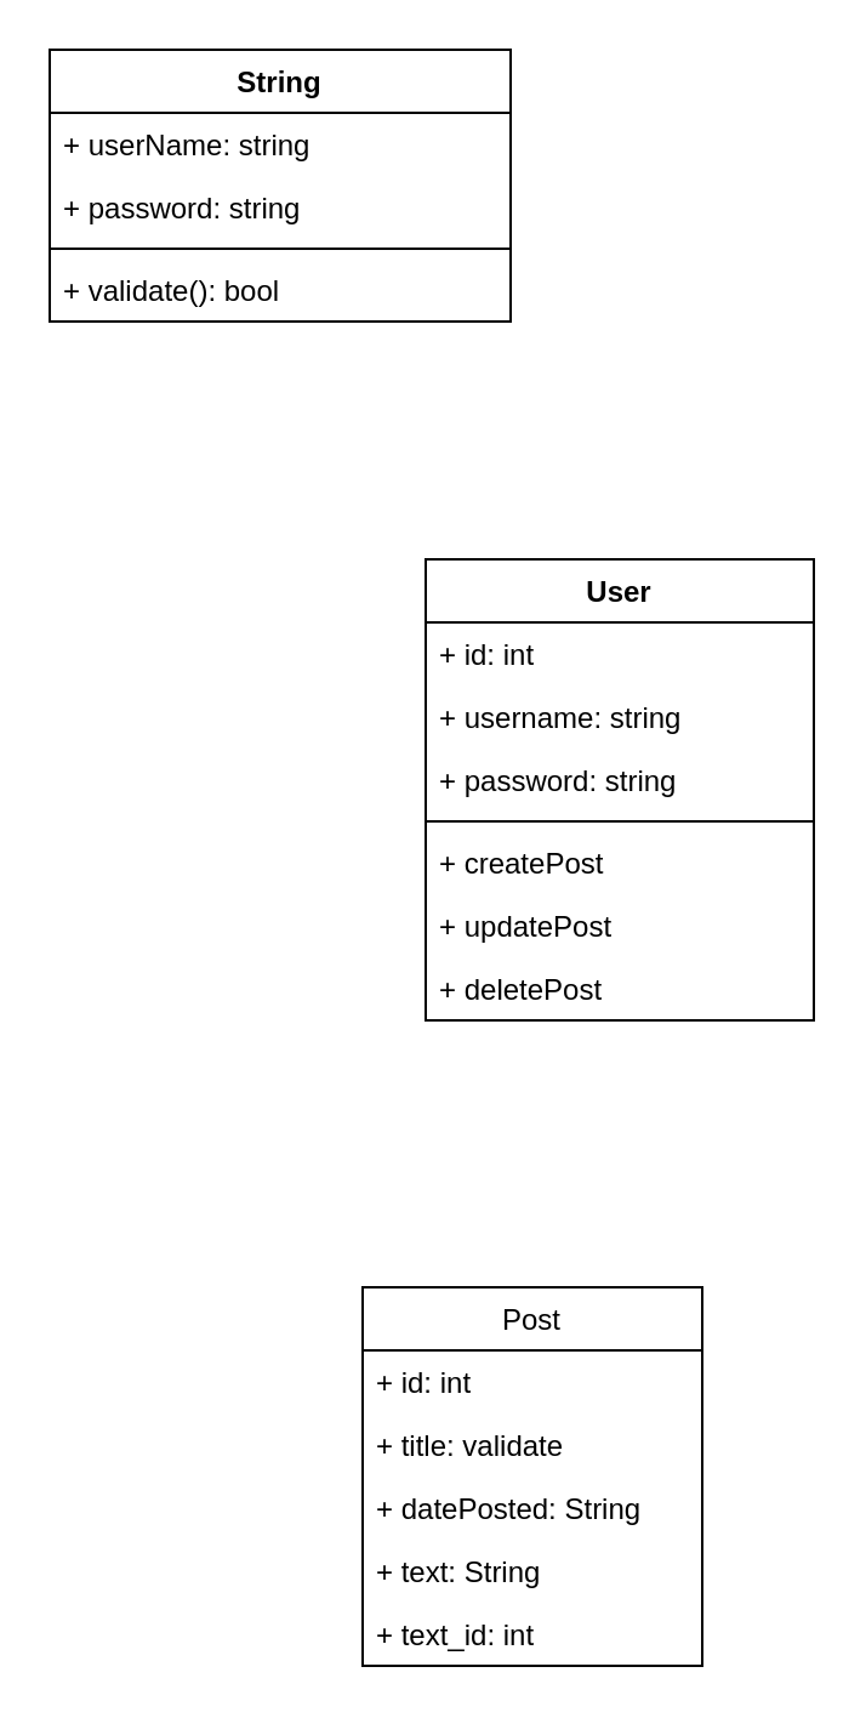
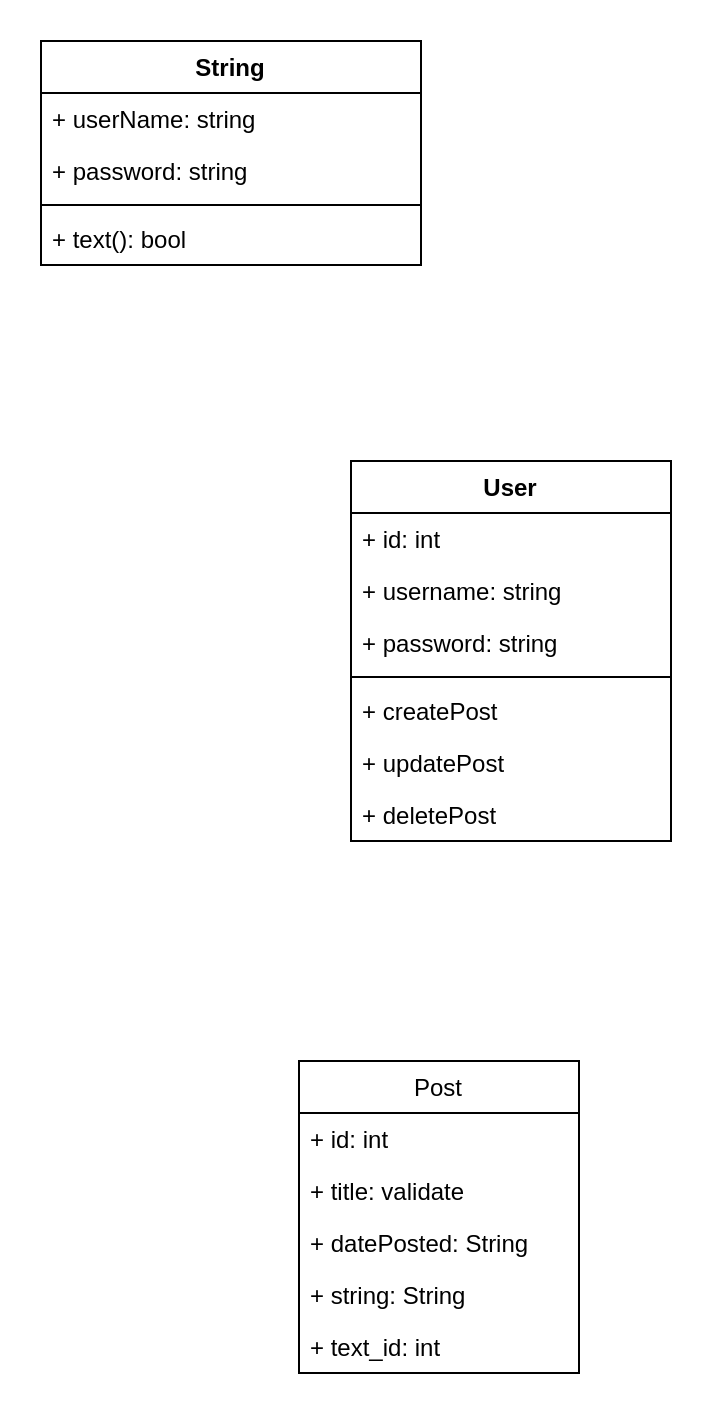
- <mxCell id="6" value="+ validate(): bool" style="text;strokeColor=none;fillColor=none;align=left;verticalAlign=top;spacingLeft=4;spacingRight=4;overflow=hidden;rotatable=0;points=[[0,0.5],[1,0.5]];portConstraint=eastwest;" parent="2" vertex="1"><mxGeometry y="86" width="190" height="26" as="geometry" /></mxCell>
+ <mxCell id="6" value="+ text(): bool" style="text;strokeColor=none;fillColor=none;align=left;verticalAlign=top;spacingLeft=4;spacingRight=4;overflow=hidden;rotatable=0;points=[[0,0.5],[1,0.5]];portConstraint=eastwest;" parent="2" vertex="1"><mxGeometry y="86" width="190" height="26" as="geometry" /></mxCell>
- <mxCell id="19" value="+ text: String" style="text;strokeColor=none;fillColor=none;align=left;verticalAlign=top;spacingLeft=4;spacingRight=4;overflow=hidden;rotatable=0;points=[[0,0.5],[1,0.5]];portConstraint=eastwest;" parent="15" vertex="1"><mxGeometry y="104" width="140" height="26" as="geometry" /></mxCell>
+ <mxCell id="19" value="+ string: String" style="text;strokeColor=none;fillColor=none;align=left;verticalAlign=top;spacingLeft=4;spacingRight=4;overflow=hidden;rotatable=0;points=[[0,0.5],[1,0.5]];portConstraint=eastwest;" parent="15" vertex="1"><mxGeometry y="104" width="140" height="26" as="geometry" /></mxCell>
